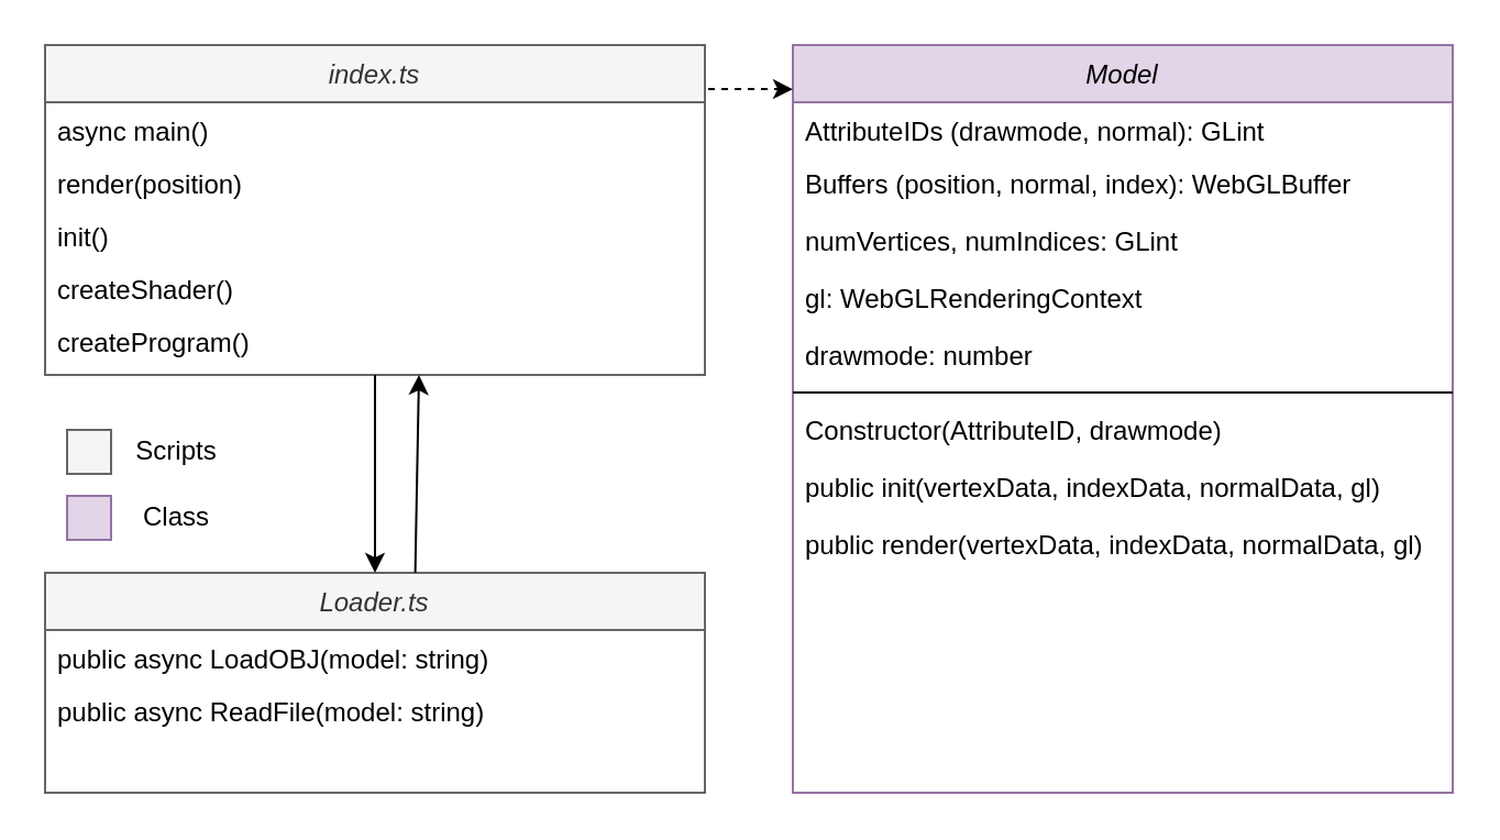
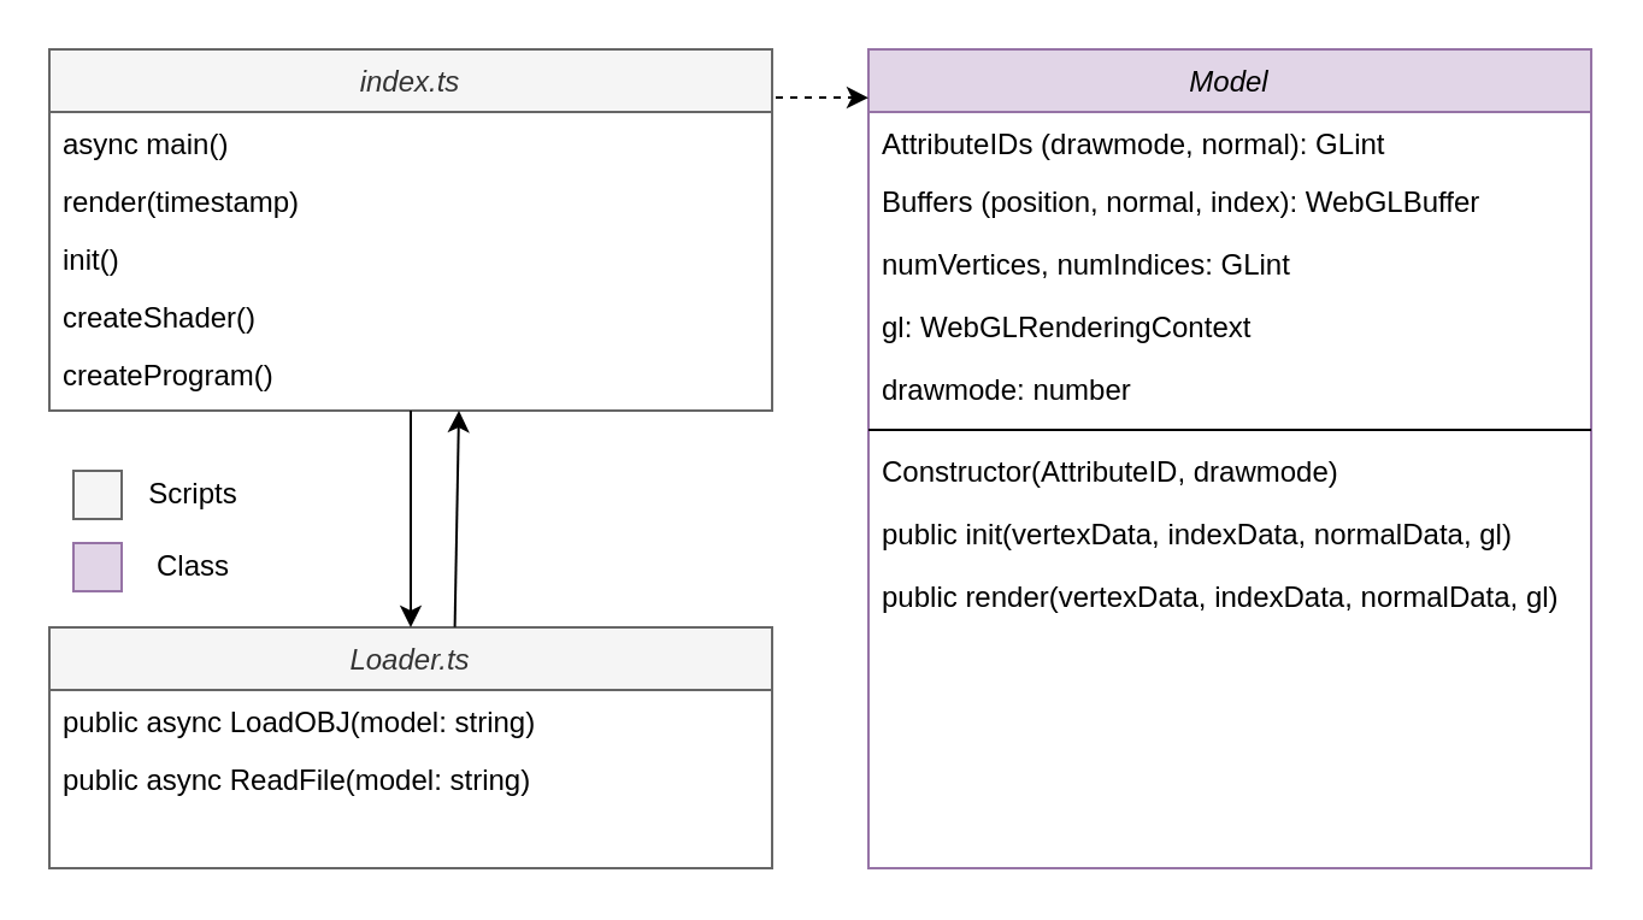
- <mxCell id="14" value="render(position)" style="text;align=left;verticalAlign=top;spacingLeft=4;spacingRight=4;overflow=hidden;rotatable=0;points=[[0,0.5],[1,0.5]];portConstraint=eastwest;" vertex="1" parent="12"><mxGeometry y="50" width="300" height="24" as="geometry" /></mxCell>
+ <mxCell id="14" value="render(timestamp)" style="text;align=left;verticalAlign=top;spacingLeft=4;spacingRight=4;overflow=hidden;rotatable=0;points=[[0,0.5],[1,0.5]];portConstraint=eastwest;" vertex="1" parent="12"><mxGeometry y="50" width="300" height="24" as="geometry" /></mxCell>
